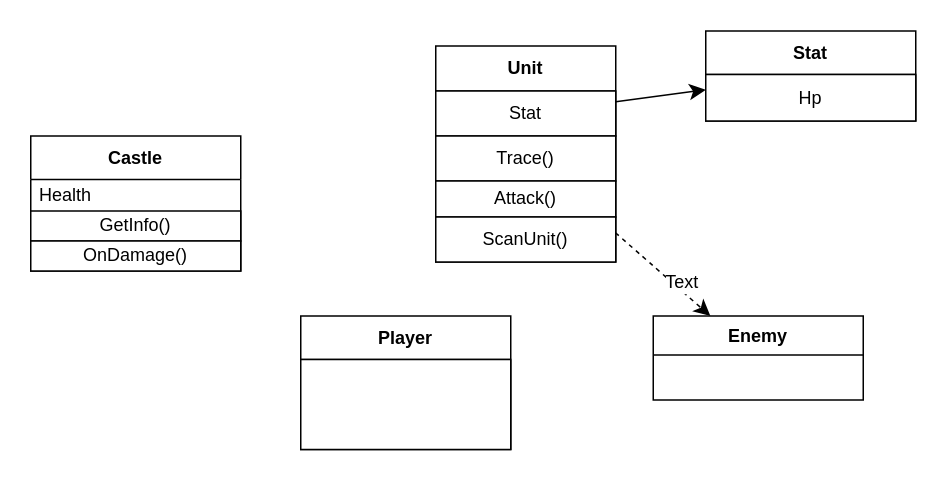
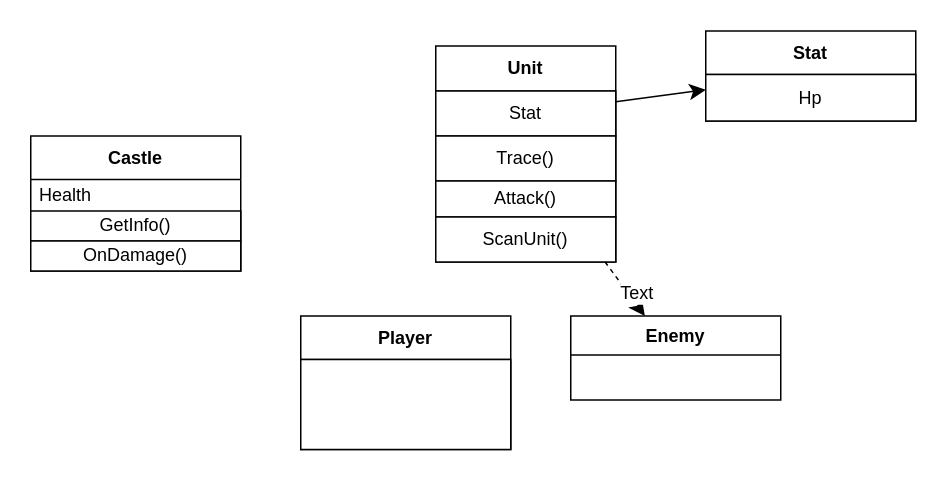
- <mxCell id="6" value="Enemy" style="swimlane;fontStyle=1;align=center;verticalAlign=top;childLayout=stackLayout;horizontal=1;startSize=26;horizontalStack=0;resizeParent=1;resizeParentMax=0;resizeLast=0;collapsible=1;marginBottom=0;whiteSpace=wrap;html=1;" vertex="1" parent="1"><mxGeometry x="435" y="210" width="140" height="56" as="geometry" /></mxCell>
+ <mxCell id="6" value="Enemy" style="swimlane;fontStyle=1;align=center;verticalAlign=top;childLayout=stackLayout;horizontal=1;startSize=26;horizontalStack=0;resizeParent=1;resizeParentMax=0;resizeLast=0;collapsible=1;marginBottom=0;whiteSpace=wrap;html=1;" vertex="1" parent="1"><mxGeometry x="380" y="210" width="140" height="56" as="geometry" /></mxCell>
